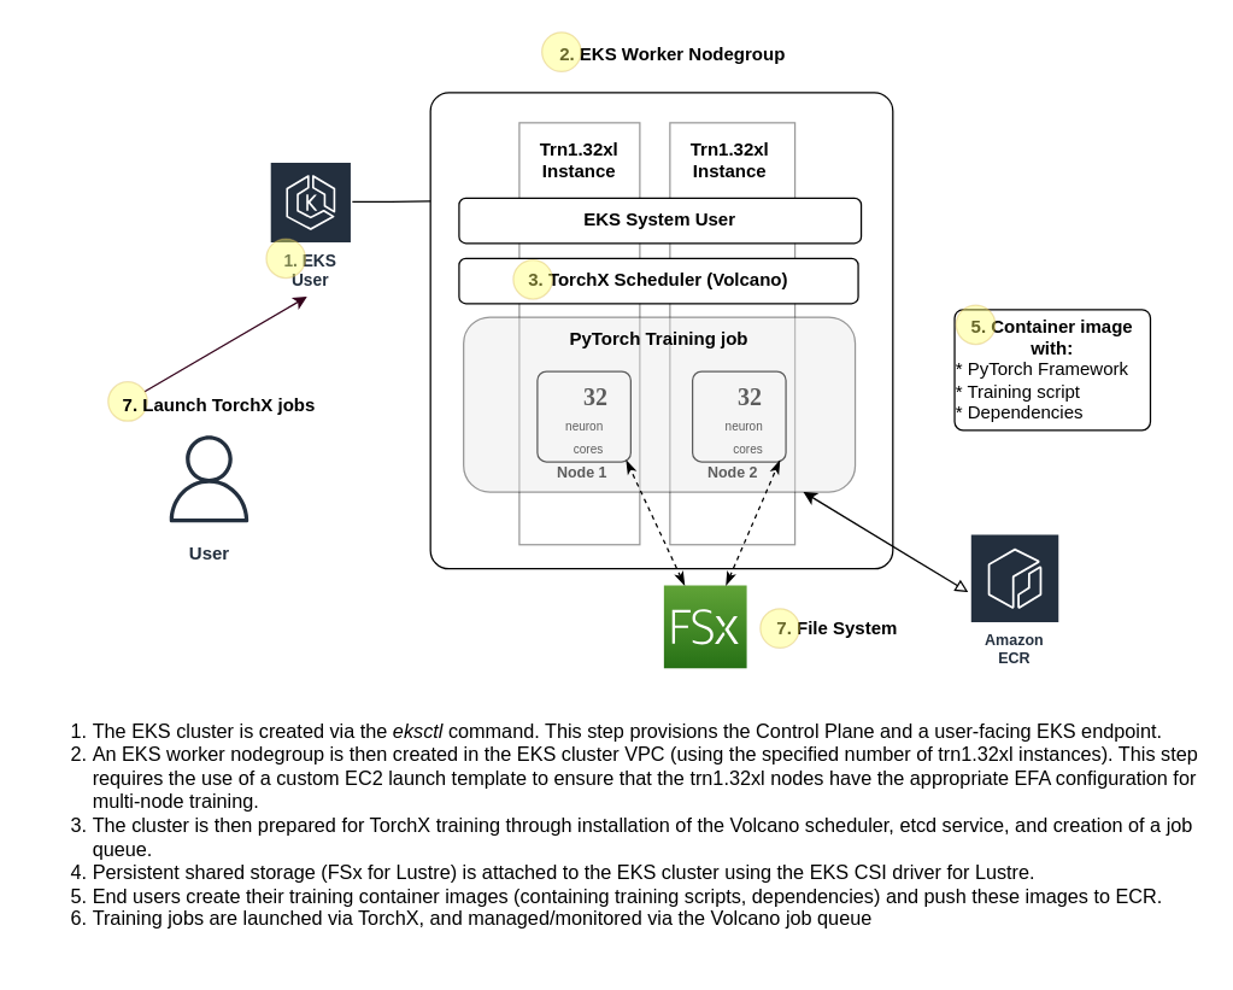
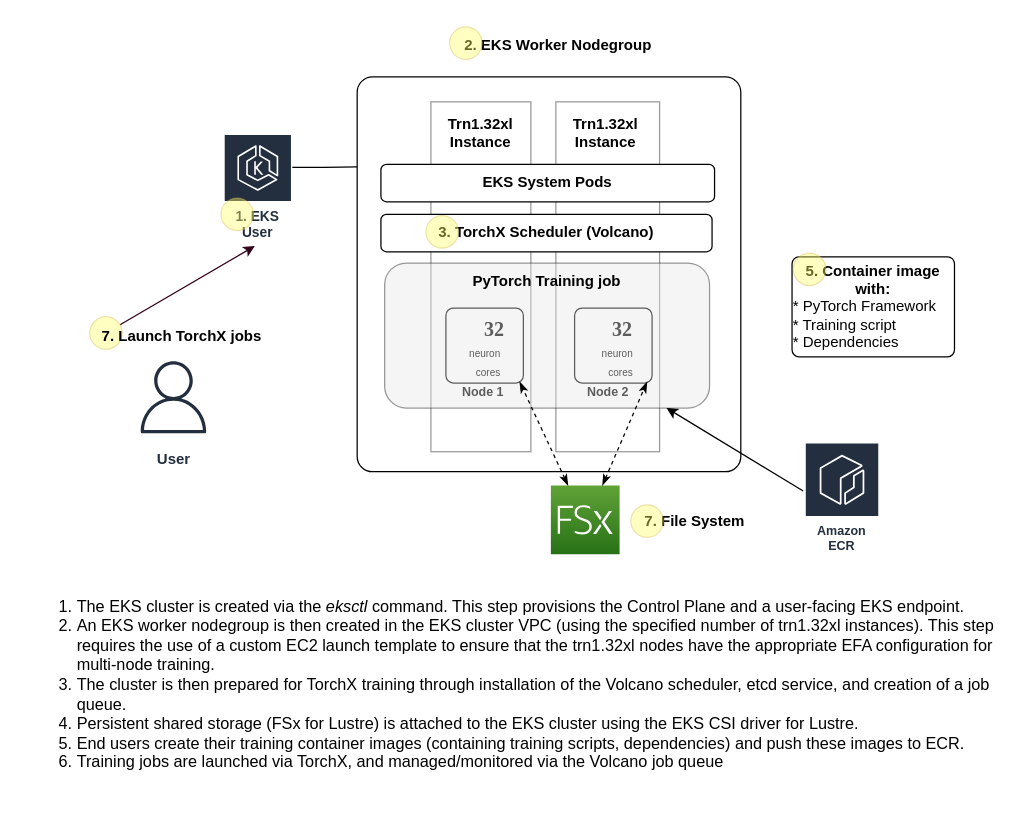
- <mxCell id="8" value="&lt;b&gt;EKS System User&lt;br&gt;&lt;/b&gt;" style="rounded=1;whiteSpace=wrap;html=1;" parent="1" vertex="1"><mxGeometry x="304" y="131" width="267" height="30" as="geometry" /></mxCell>
+ <mxCell id="8" value="&lt;b&gt;EKS System Pods&lt;br&gt;&lt;/b&gt;" style="rounded=1;whiteSpace=wrap;html=1;" parent="1" vertex="1"><mxGeometry x="304" y="131" width="267" height="30" as="geometry" /></mxCell>
- <mxCell id="27" style="edgeStyle=none;rounded=0;orthogonalLoop=1;jettySize=auto;html=1;fontSize=12;startArrow=classic;startFill=1;endArrow=block;endFill=0;entryX=-0.017;entryY=0.419;entryDx=0;entryDy=0;entryPerimeter=0;" parent="1" source="23" target="32" edge="1"><mxGeometry relative="1" as="geometry"><mxPoint x="440" y="511" as="sourcePoint" /><mxPoint x="365" y="642.9" as="targetPoint" /></mxGeometry></mxCell>
+ <mxCell id="27" style="edgeStyle=none;rounded=0;orthogonalLoop=1;jettySize=auto;html=1;fontSize=12;startArrow=classic;startFill=1;endArrow=none;endFill=0;entryX=-0.017;entryY=0.419;entryDx=0;entryDy=0;entryPerimeter=0;" parent="1" source="23" target="32" edge="1"><mxGeometry relative="1" as="geometry"><mxPoint x="440" y="511" as="sourcePoint" /><mxPoint x="365" y="642.9" as="targetPoint" /></mxGeometry></mxCell>
